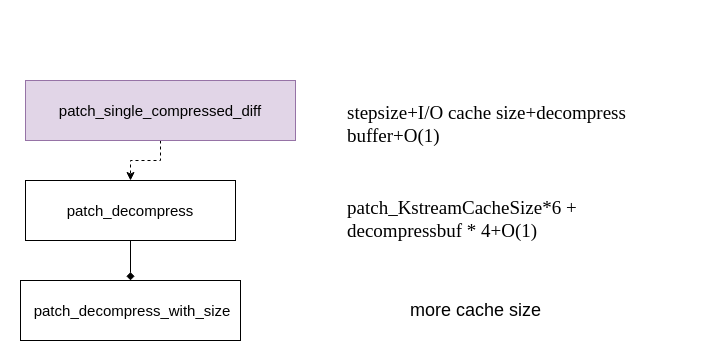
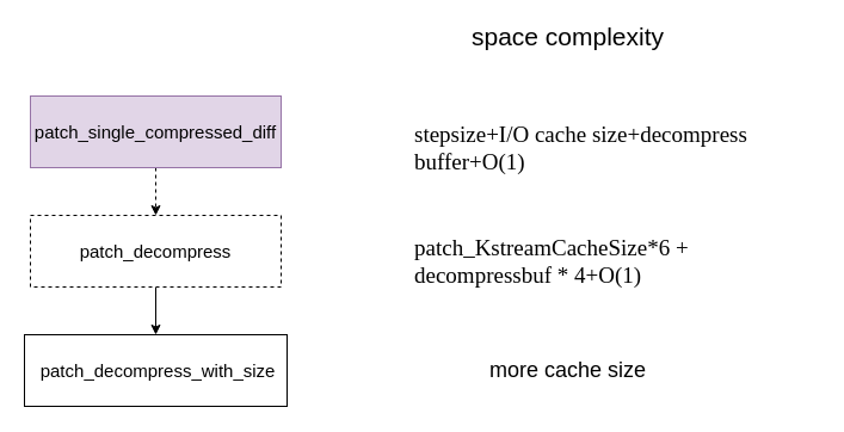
+ <mxCell id="10" value="&lt;font style=&quot;font-size: 21px&quot;&gt;space complexity&lt;/font&gt;" style="text;html=1;align=center;verticalAlign=middle;resizable=0;points=[];autosize=1;strokeColor=none;" vertex="1" parent="1"><mxGeometry x="385" y="20" width="180" height="20" as="geometry" /></mxCell>
- <mxCell id="3" value="&lt;font style=&quot;font-size: 15px&quot;&gt;patch_single_compressed_diff&lt;/font&gt;" style="rounded=0;whiteSpace=wrap;html=1;fillColor=#e1d5e7;strokeColor=#9673a6;" vertex="1" parent="1"><mxGeometry x="25" y="80" width="270" height="60" as="geometry" /></mxCell>
+ <mxCell id="3" value="&lt;font style=&quot;font-size: 15px&quot;&gt;patch_single_compressed_diff&lt;/font&gt;" style="rounded=0;whiteSpace=wrap;html=1;fillColor=#e1d5e7;strokeColor=#9673a6;" vertex="1" parent="1"><mxGeometry x="25" y="80" width="210" height="60" as="geometry" /></mxCell>
- <mxCell id="5" value="&lt;font style=&quot;font-size: 15px&quot;&gt;patch_decompress&lt;/font&gt;" style="whiteSpace=wrap;html=1;" vertex="1" parent="1"><mxGeometry x="25" y="180" width="210" height="60" as="geometry" /></mxCell>
+ <mxCell id="5" value="&lt;font style=&quot;font-size: 15px&quot;&gt;patch_decompress&lt;/font&gt;" style="whiteSpace=wrap;html=1;dashed=1;" vertex="1" parent="1"><mxGeometry x="25" y="180" width="210" height="60" as="geometry" /></mxCell>
- <mxCell id="4" value="" style="edgeStyle=orthogonalEdgeStyle;rounded=0;orthogonalLoop=1;jettySize=auto;html=1;endArrow=diamond;" edge="1" parent="1" source="5" target="6"><mxGeometry relative="1" as="geometry" /></mxCell>
+ <mxCell id="4" value="" style="edgeStyle=orthogonalEdgeStyle;rounded=0;orthogonalLoop=1;jettySize=auto;html=1;" edge="1" parent="1" source="5" target="6"><mxGeometry relative="1" as="geometry" /></mxCell>
